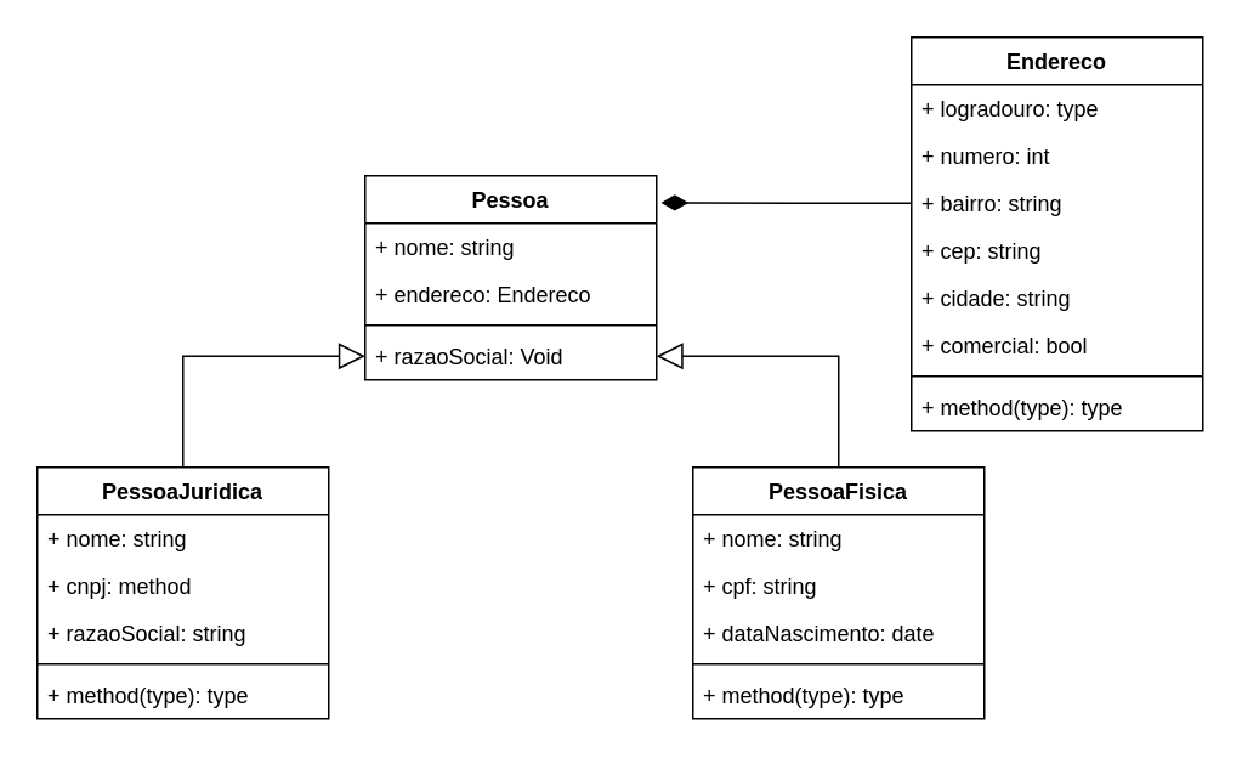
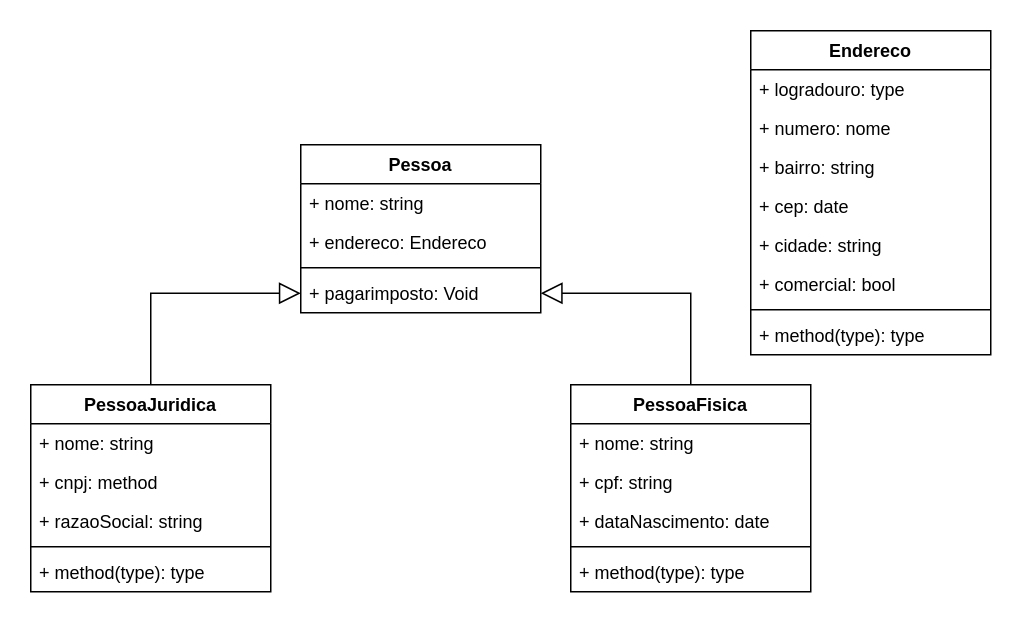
- <mxCell id="24" value="+ numero: int" style="text;strokeColor=none;fillColor=none;align=left;verticalAlign=top;spacingLeft=4;spacingRight=4;overflow=hidden;rotatable=0;points=[[0,0.5],[1,0.5]];portConstraint=eastwest;" parent="22" vertex="1"><mxGeometry y="52" width="160" height="26" as="geometry" /></mxCell>
+ <mxCell id="24" value="+ numero: nome" style="text;strokeColor=none;fillColor=none;align=left;verticalAlign=top;spacingLeft=4;spacingRight=4;overflow=hidden;rotatable=0;points=[[0,0.5],[1,0.5]];portConstraint=eastwest;" parent="22" vertex="1"><mxGeometry y="52" width="160" height="26" as="geometry" /></mxCell>
- <mxCell id="21" style="edgeStyle=orthogonalEdgeStyle;rounded=0;orthogonalLoop=1;jettySize=auto;html=1;entryX=1.016;entryY=0.132;entryDx=0;entryDy=0;endArrow=diamondThin;endFill=1;endSize=12;exitX=0;exitY=0.5;exitDx=0;exitDy=0;entryPerimeter=0;" parent="1" source="25" target="16" edge="1"><mxGeometry relative="1" as="geometry" /></mxCell>
- <mxCell id="26" value="+ cep: string" style="text;strokeColor=none;fillColor=none;align=left;verticalAlign=top;spacingLeft=4;spacingRight=4;overflow=hidden;rotatable=0;points=[[0,0.5],[1,0.5]];portConstraint=eastwest;" parent="22" vertex="1"><mxGeometry y="104" width="160" height="26" as="geometry" /></mxCell>
+ <mxCell id="26" value="+ cep: date" style="text;strokeColor=none;fillColor=none;align=left;verticalAlign=top;spacingLeft=4;spacingRight=4;overflow=hidden;rotatable=0;points=[[0,0.5],[1,0.5]];portConstraint=eastwest;" parent="22" vertex="1"><mxGeometry y="104" width="160" height="26" as="geometry" /></mxCell>
- <mxCell id="20" value="+ razaoSocial: Void" style="text;strokeColor=none;fillColor=none;align=left;verticalAlign=top;spacingLeft=4;spacingRight=4;overflow=hidden;rotatable=0;points=[[0,0.5],[1,0.5]];portConstraint=eastwest;" parent="16" vertex="1"><mxGeometry y="86" width="160" height="26" as="geometry" /></mxCell>
+ <mxCell id="20" value="+ pagarimposto: Void" style="text;strokeColor=none;fillColor=none;align=left;verticalAlign=top;spacingLeft=4;spacingRight=4;overflow=hidden;rotatable=0;points=[[0,0.5],[1,0.5]];portConstraint=eastwest;" parent="16" vertex="1"><mxGeometry y="86" width="160" height="26" as="geometry" /></mxCell>
